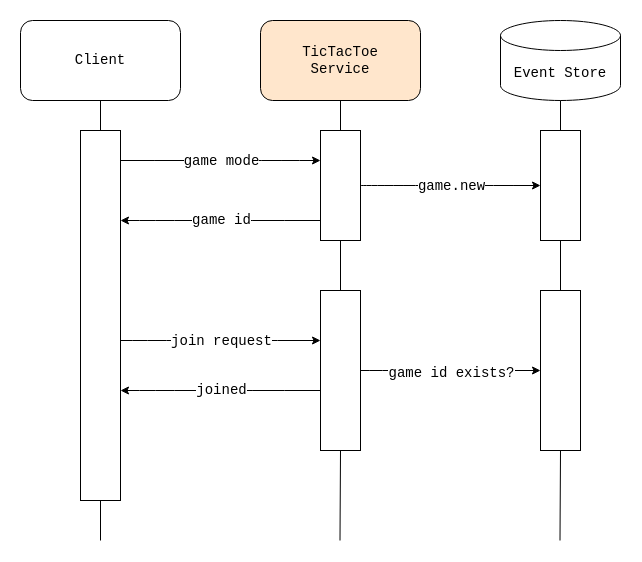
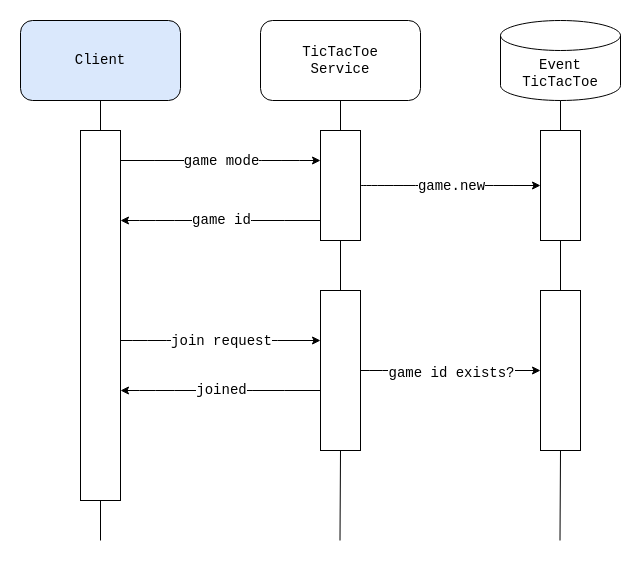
- <mxCell id="2" value="&lt;font face=&quot;Courier New&quot; style=&quot;font-size: 14px&quot;&gt;Client&lt;/font&gt;" style="rounded=1;whiteSpace=wrap;html=1;" vertex="1" parent="1"><mxGeometry x="20" y="20" width="160" height="80" as="geometry" /></mxCell>
+ <mxCell id="2" value="&lt;font face=&quot;Courier New&quot; style=&quot;font-size: 14px&quot;&gt;Client&lt;/font&gt;" style="rounded=1;whiteSpace=wrap;html=1;fillColor=#dae8fc;" vertex="1" parent="1"><mxGeometry x="20" y="20" width="160" height="80" as="geometry" /></mxCell>
- <mxCell id="3" value="&lt;font face=&quot;Courier New&quot; style=&quot;font-size: 14px&quot;&gt;TicTacToe&lt;br&gt;Service&lt;br&gt;&lt;/font&gt;" style="rounded=1;whiteSpace=wrap;html=1;fillColor=#ffe6cc;" vertex="1" parent="1"><mxGeometry x="260" y="20" width="160" height="80" as="geometry" /></mxCell>
+ <mxCell id="3" value="&lt;font face=&quot;Courier New&quot; style=&quot;font-size: 14px&quot;&gt;TicTacToe&lt;br&gt;Service&lt;br&gt;&lt;/font&gt;" style="rounded=1;whiteSpace=wrap;html=1;" vertex="1" parent="1"><mxGeometry x="260" y="20" width="160" height="80" as="geometry" /></mxCell>
- <mxCell id="4" value="Event Store" style="shape=cylinder3;whiteSpace=wrap;html=1;boundedLbl=1;backgroundOutline=1;size=15;fontFamily=Courier New;fontSize=14;" vertex="1" parent="1"><mxGeometry x="500" y="20" width="120" height="80" as="geometry" /></mxCell>
+ <mxCell id="4" value="Event TicTacToe" style="shape=cylinder3;whiteSpace=wrap;html=1;boundedLbl=1;backgroundOutline=1;size=15;fontFamily=Courier New;fontSize=14;" vertex="1" parent="1"><mxGeometry x="500" y="20" width="120" height="80" as="geometry" /></mxCell>
